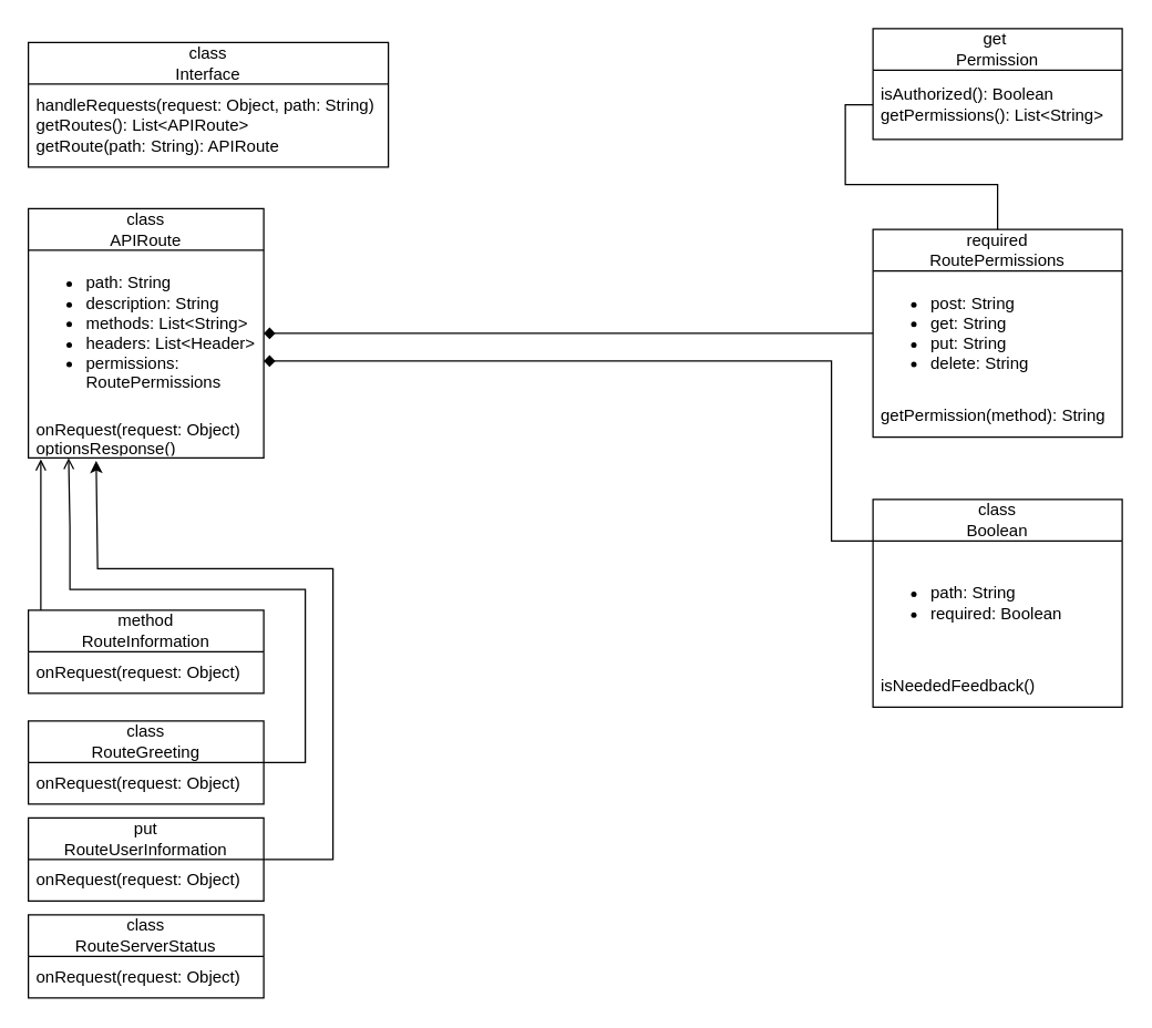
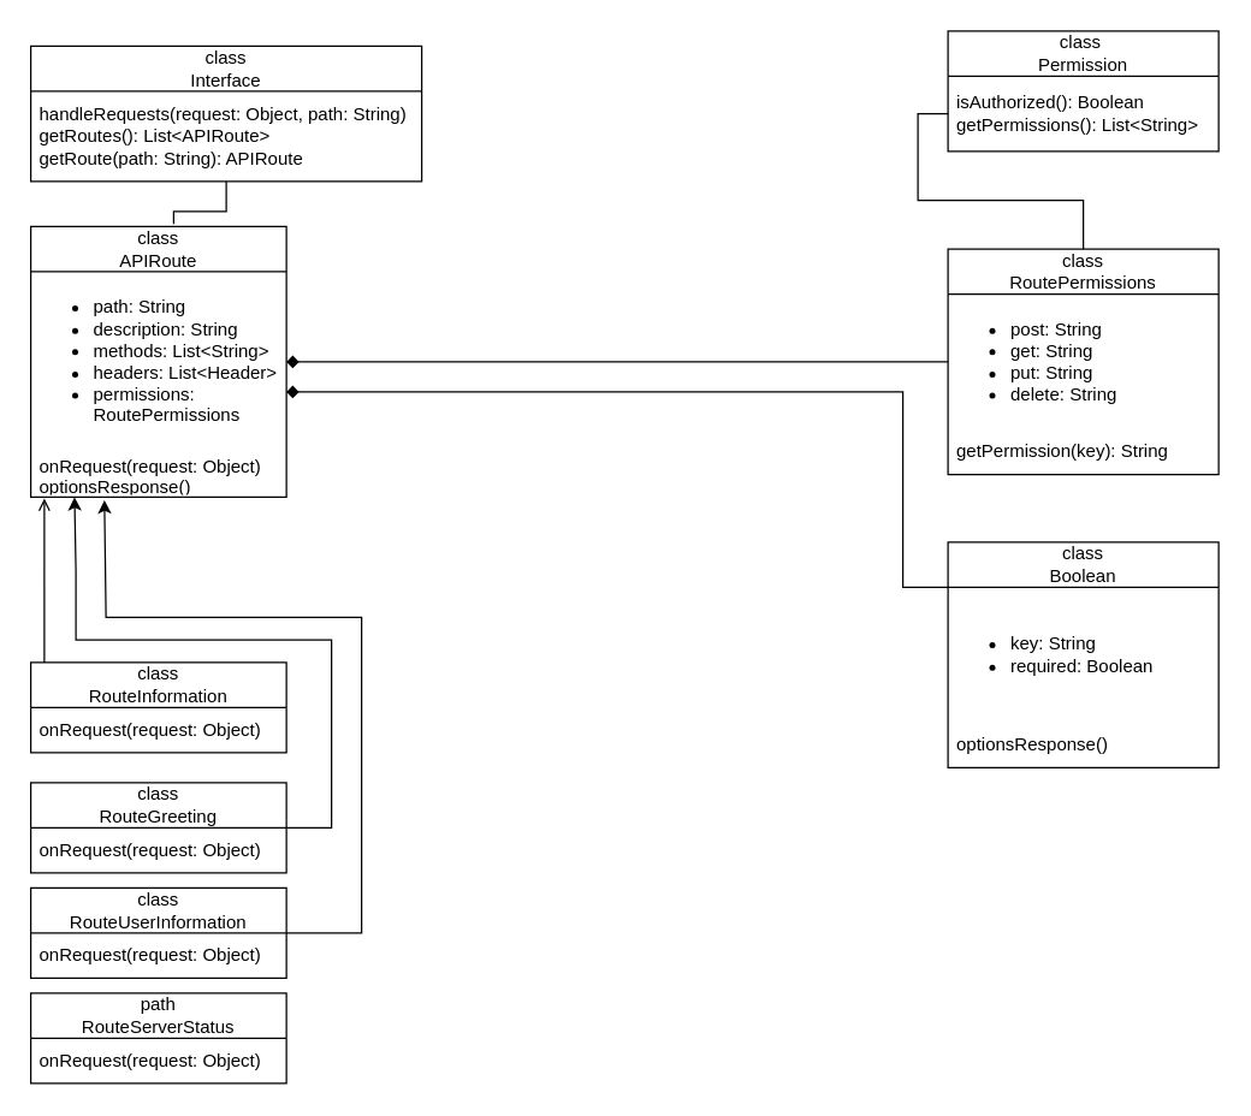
- <mxCell id="8" value="get&amp;nbsp;&lt;div&gt;Permission&lt;/div&gt;" style="swimlane;fontStyle=0;childLayout=stackLayout;horizontal=1;startSize=30;horizontalStack=0;resizeParent=1;resizeParentMax=0;resizeLast=0;collapsible=1;marginBottom=0;whiteSpace=wrap;html=1;" parent="1" vertex="1"><mxGeometry x="630" y="20" width="180" height="80" as="geometry" /></mxCell>
+ <mxCell id="8" value="class&amp;nbsp;&lt;div&gt;Permission&lt;/div&gt;" style="swimlane;fontStyle=0;childLayout=stackLayout;horizontal=1;startSize=30;horizontalStack=0;resizeParent=1;resizeParentMax=0;resizeLast=0;collapsible=1;marginBottom=0;whiteSpace=wrap;html=1;" parent="1" vertex="1"><mxGeometry x="630" y="20" width="180" height="80" as="geometry" /></mxCell>
+ <mxCell id="15" style="edgeStyle=orthogonalEdgeStyle;rounded=0;orthogonalLoop=1;jettySize=auto;html=1;entryX=0.559;entryY=-0.009;entryDx=0;entryDy=0;entryPerimeter=0;endArrow=none;startFill=0;" parent="1" source="10" target="2" edge="1"><mxGeometry relative="1" as="geometry" /></mxCell>
- <mxCell id="5" value="required&lt;div&gt;RoutePermissions&lt;/div&gt;" style="swimlane;fontStyle=0;childLayout=stackLayout;horizontal=1;startSize=30;horizontalStack=0;resizeParent=1;resizeParentMax=0;resizeLast=0;collapsible=1;marginBottom=0;whiteSpace=wrap;html=1;" parent="1" vertex="1"><mxGeometry x="630" y="165" width="180" height="150" as="geometry" /></mxCell>
+ <mxCell id="5" value="class&lt;div&gt;RoutePermissions&lt;/div&gt;" style="swimlane;fontStyle=0;childLayout=stackLayout;horizontal=1;startSize=30;horizontalStack=0;resizeParent=1;resizeParentMax=0;resizeLast=0;collapsible=1;marginBottom=0;whiteSpace=wrap;html=1;" parent="1" vertex="1"><mxGeometry x="630" y="165" width="180" height="150" as="geometry" /></mxCell>
- <mxCell id="7" value="&lt;div&gt;&lt;span style=&quot;background-color: transparent; color: light-dark(rgb(0, 0, 0), rgb(255, 255, 255));&quot;&gt;getPermission(method): String&lt;/span&gt;&lt;/div&gt;" style="text;strokeColor=none;fillColor=none;align=left;verticalAlign=middle;spacingLeft=4;spacingRight=4;overflow=hidden;points=[[0,0.5],[1,0.5]];portConstraint=eastwest;rotatable=0;whiteSpace=wrap;html=1;" parent="5" vertex="1"><mxGeometry y="120" width="180" height="30" as="geometry" /></mxCell>
+ <mxCell id="7" value="&lt;div&gt;&lt;span style=&quot;background-color: transparent; color: light-dark(rgb(0, 0, 0), rgb(255, 255, 255));&quot;&gt;getPermission(key): String&lt;/span&gt;&lt;/div&gt;" style="text;strokeColor=none;fillColor=none;align=left;verticalAlign=middle;spacingLeft=4;spacingRight=4;overflow=hidden;points=[[0,0.5],[1,0.5]];portConstraint=eastwest;rotatable=0;whiteSpace=wrap;html=1;" parent="5" vertex="1"><mxGeometry y="120" width="180" height="30" as="geometry" /></mxCell>
- <mxCell id="17" style="edgeStyle=orthogonalEdgeStyle;rounded=0;orthogonalLoop=1;jettySize=auto;html=1;entryX=0.171;entryY=1;entryDx=0;entryDy=0;entryPerimeter=0;endArrow=open;" parent="1" source="18" target="4" edge="1"><mxGeometry relative="1" as="geometry"><mxPoint x="50" y="380" as="targetPoint" /><Array as="points"><mxPoint x="220" y="550" /><mxPoint x="220" y="425" /><mxPoint x="50" y="425" /><mxPoint x="50" y="380" /></Array></mxGeometry></mxCell>
+ <mxCell id="17" style="edgeStyle=orthogonalEdgeStyle;rounded=0;orthogonalLoop=1;jettySize=auto;html=1;entryX=0.171;entryY=1;entryDx=0;entryDy=0;entryPerimeter=0;" parent="1" source="18" target="4" edge="1"><mxGeometry relative="1" as="geometry"><mxPoint x="50" y="380" as="targetPoint" /><Array as="points"><mxPoint x="220" y="550" /><mxPoint x="220" y="425" /><mxPoint x="50" y="425" /><mxPoint x="50" y="380" /></Array></mxGeometry></mxCell>
- <mxCell id="27" value="&lt;ul&gt;&lt;li&gt;path: String&lt;/li&gt;&lt;li&gt;required: Boolean&lt;/li&gt;&lt;/ul&gt;" style="text;strokeColor=none;fillColor=none;html=1;whiteSpace=wrap;verticalAlign=middle;overflow=hidden;" parent="26" vertex="1"><mxGeometry y="30" width="180" height="90" as="geometry" /></mxCell>
+ <mxCell id="27" value="&lt;ul&gt;&lt;li&gt;key: String&lt;/li&gt;&lt;li&gt;required: Boolean&lt;/li&gt;&lt;/ul&gt;" style="text;strokeColor=none;fillColor=none;html=1;whiteSpace=wrap;verticalAlign=middle;overflow=hidden;" parent="26" vertex="1"><mxGeometry y="30" width="180" height="90" as="geometry" /></mxCell>
- <mxCell id="12" value="method&lt;div&gt;RouteInformation&lt;/div&gt;" style="swimlane;fontStyle=0;childLayout=stackLayout;horizontal=1;startSize=30;horizontalStack=0;resizeParent=1;resizeParentMax=0;resizeLast=0;collapsible=1;marginBottom=0;whiteSpace=wrap;html=1;" parent="1" vertex="1"><mxGeometry x="20" y="440" width="170" height="60" as="geometry" /></mxCell>
+ <mxCell id="12" value="class&lt;div&gt;RouteInformation&lt;/div&gt;" style="swimlane;fontStyle=0;childLayout=stackLayout;horizontal=1;startSize=30;horizontalStack=0;resizeParent=1;resizeParentMax=0;resizeLast=0;collapsible=1;marginBottom=0;whiteSpace=wrap;html=1;" parent="1" vertex="1"><mxGeometry x="20" y="440" width="170" height="60" as="geometry" /></mxCell>
- <mxCell id="28" value="&lt;div&gt;&lt;span style=&quot;background-color: transparent; color: light-dark(rgb(0, 0, 0), rgb(255, 255, 255));&quot;&gt;isNeededFeedback()&lt;/span&gt;&lt;/div&gt;" style="text;strokeColor=none;fillColor=none;align=left;verticalAlign=middle;spacingLeft=4;spacingRight=4;overflow=hidden;points=[[0,0.5],[1,0.5]];portConstraint=eastwest;rotatable=0;whiteSpace=wrap;html=1;" parent="26" vertex="1"><mxGeometry y="120" width="180" height="30" as="geometry" /></mxCell>
+ <mxCell id="28" value="&lt;div&gt;&lt;span style=&quot;background-color: transparent; color: light-dark(rgb(0, 0, 0), rgb(255, 255, 255));&quot;&gt;optionsResponse()&lt;/span&gt;&lt;/div&gt;" style="text;strokeColor=none;fillColor=none;align=left;verticalAlign=middle;spacingLeft=4;spacingRight=4;overflow=hidden;points=[[0,0.5],[1,0.5]];portConstraint=eastwest;rotatable=0;whiteSpace=wrap;html=1;" parent="26" vertex="1"><mxGeometry y="120" width="180" height="30" as="geometry" /></mxCell>
- <mxCell id="21" value="put&lt;div&gt;RouteUserInformation&lt;/div&gt;" style="swimlane;fontStyle=0;childLayout=stackLayout;horizontal=1;startSize=30;horizontalStack=0;resizeParent=1;resizeParentMax=0;resizeLast=0;collapsible=1;marginBottom=0;whiteSpace=wrap;html=1;" parent="1" vertex="1"><mxGeometry x="20" y="590" width="170" height="60" as="geometry" /></mxCell>
+ <mxCell id="21" value="class&lt;div&gt;RouteUserInformation&lt;/div&gt;" style="swimlane;fontStyle=0;childLayout=stackLayout;horizontal=1;startSize=30;horizontalStack=0;resizeParent=1;resizeParentMax=0;resizeLast=0;collapsible=1;marginBottom=0;whiteSpace=wrap;html=1;" parent="1" vertex="1"><mxGeometry x="20" y="590" width="170" height="60" as="geometry" /></mxCell>
- <mxCell id="23" value="class&lt;div&gt;RouteServerStatus&lt;/div&gt;" style="swimlane;fontStyle=0;childLayout=stackLayout;horizontal=1;startSize=30;horizontalStack=0;resizeParent=1;resizeParentMax=0;resizeLast=0;collapsible=1;marginBottom=0;whiteSpace=wrap;html=1;" parent="1" vertex="1"><mxGeometry x="20" y="660" width="170" height="60" as="geometry" /></mxCell>
+ <mxCell id="23" value="path&lt;div&gt;RouteServerStatus&lt;/div&gt;" style="swimlane;fontStyle=0;childLayout=stackLayout;horizontal=1;startSize=30;horizontalStack=0;resizeParent=1;resizeParentMax=0;resizeLast=0;collapsible=1;marginBottom=0;whiteSpace=wrap;html=1;" parent="1" vertex="1"><mxGeometry x="20" y="660" width="170" height="60" as="geometry" /></mxCell>
